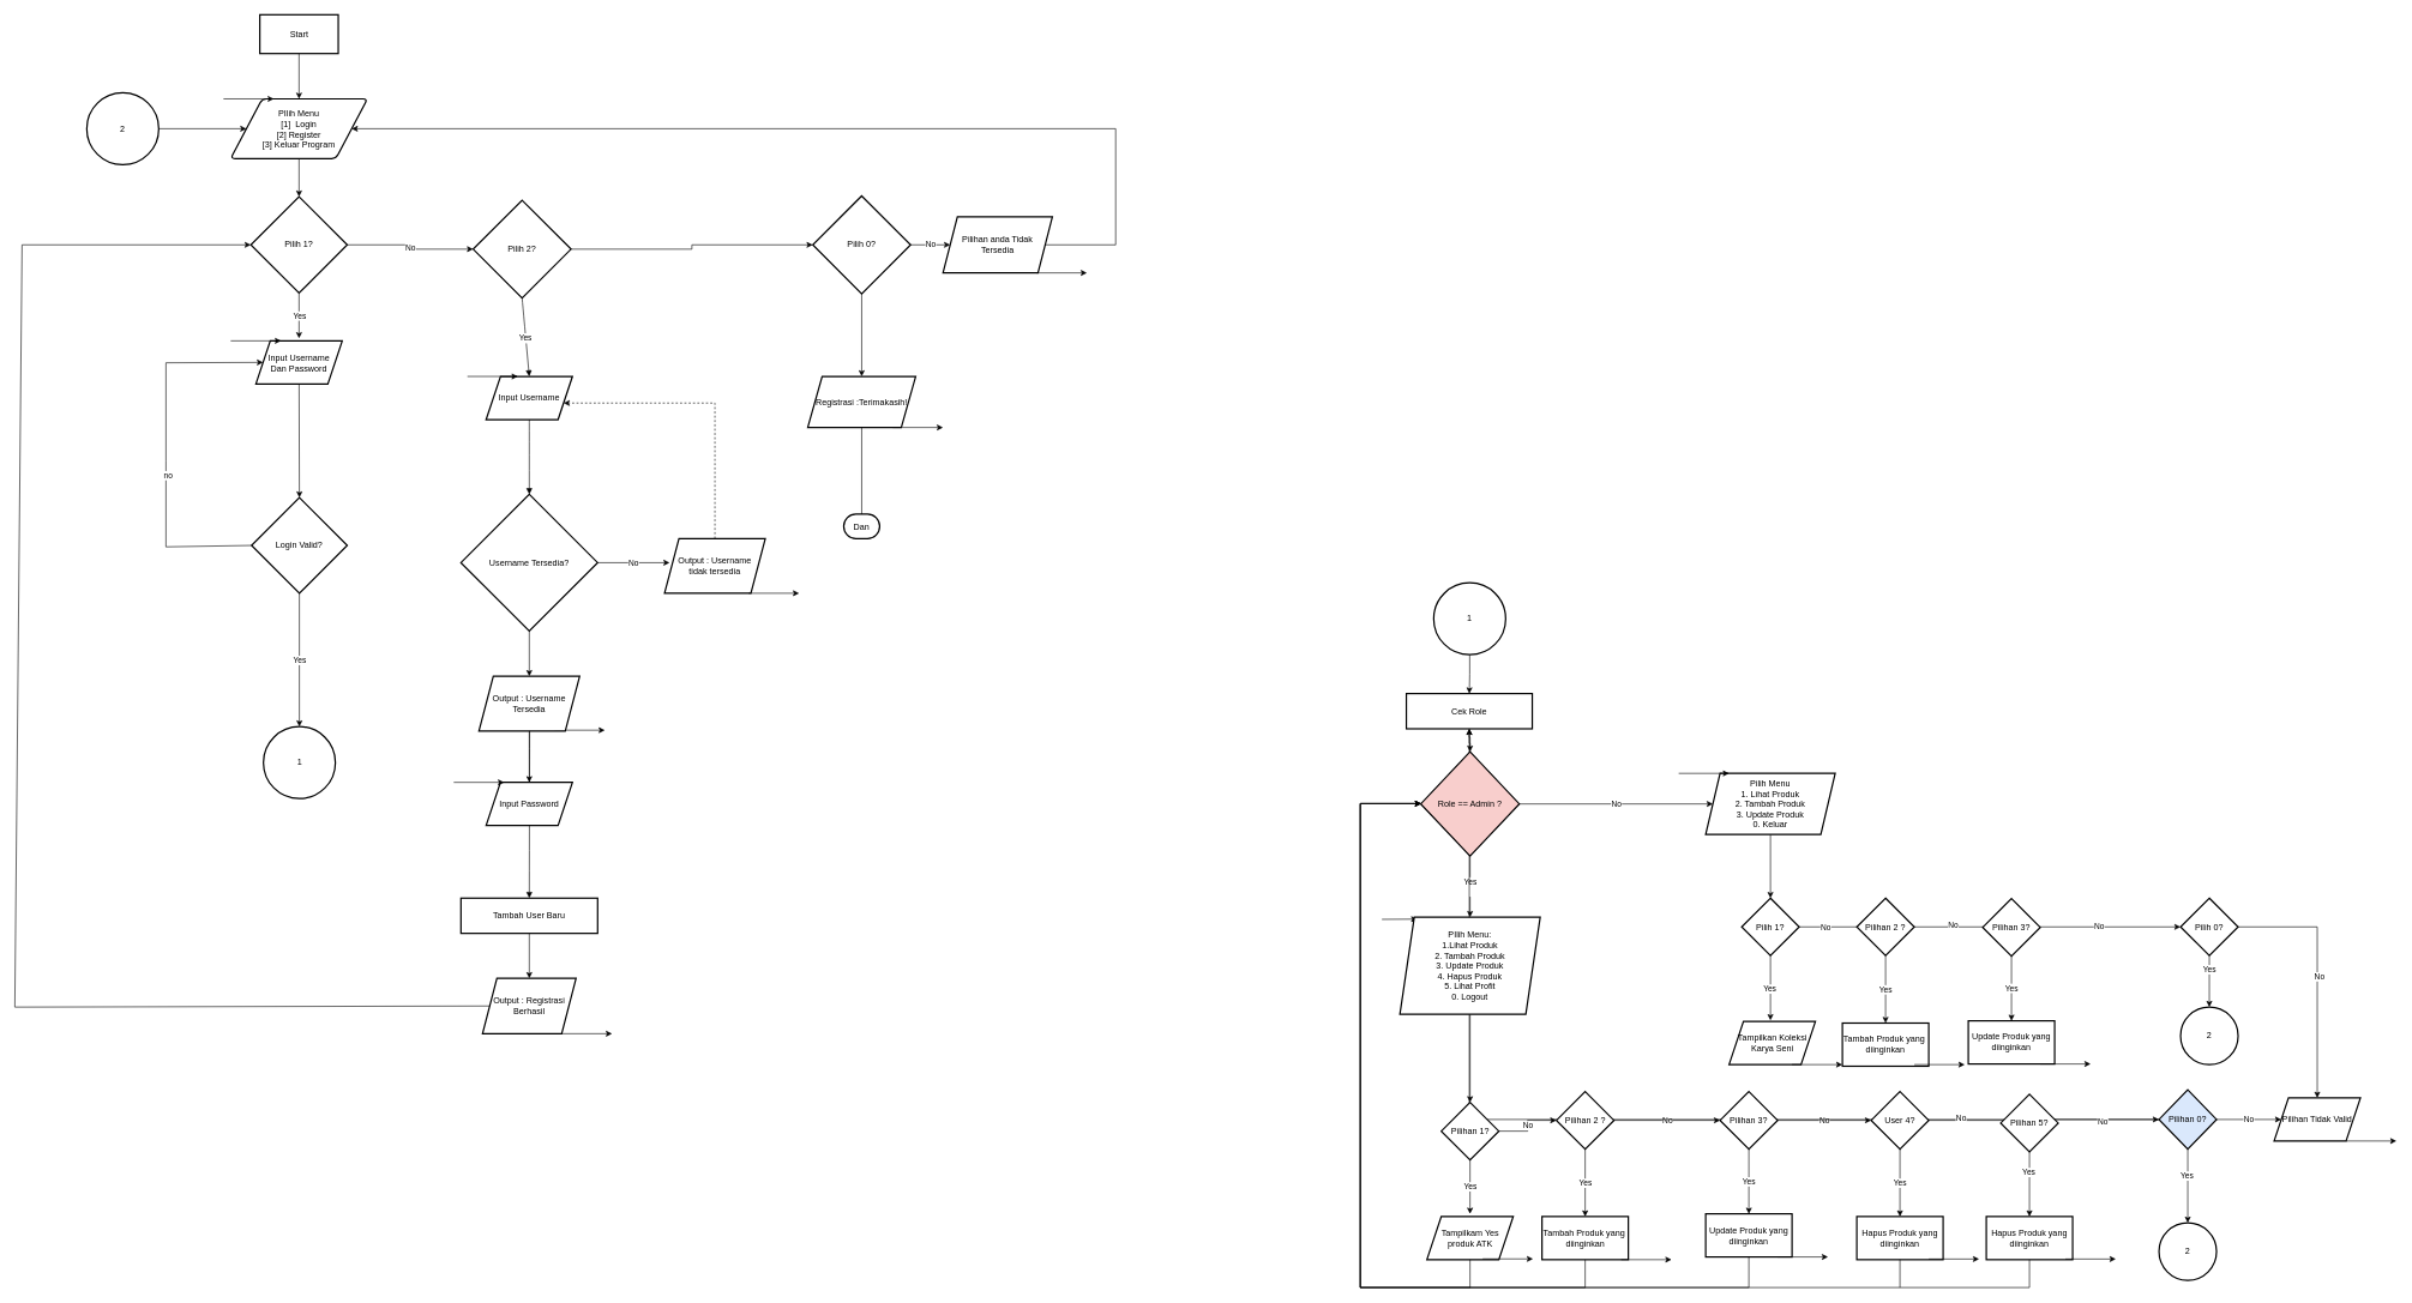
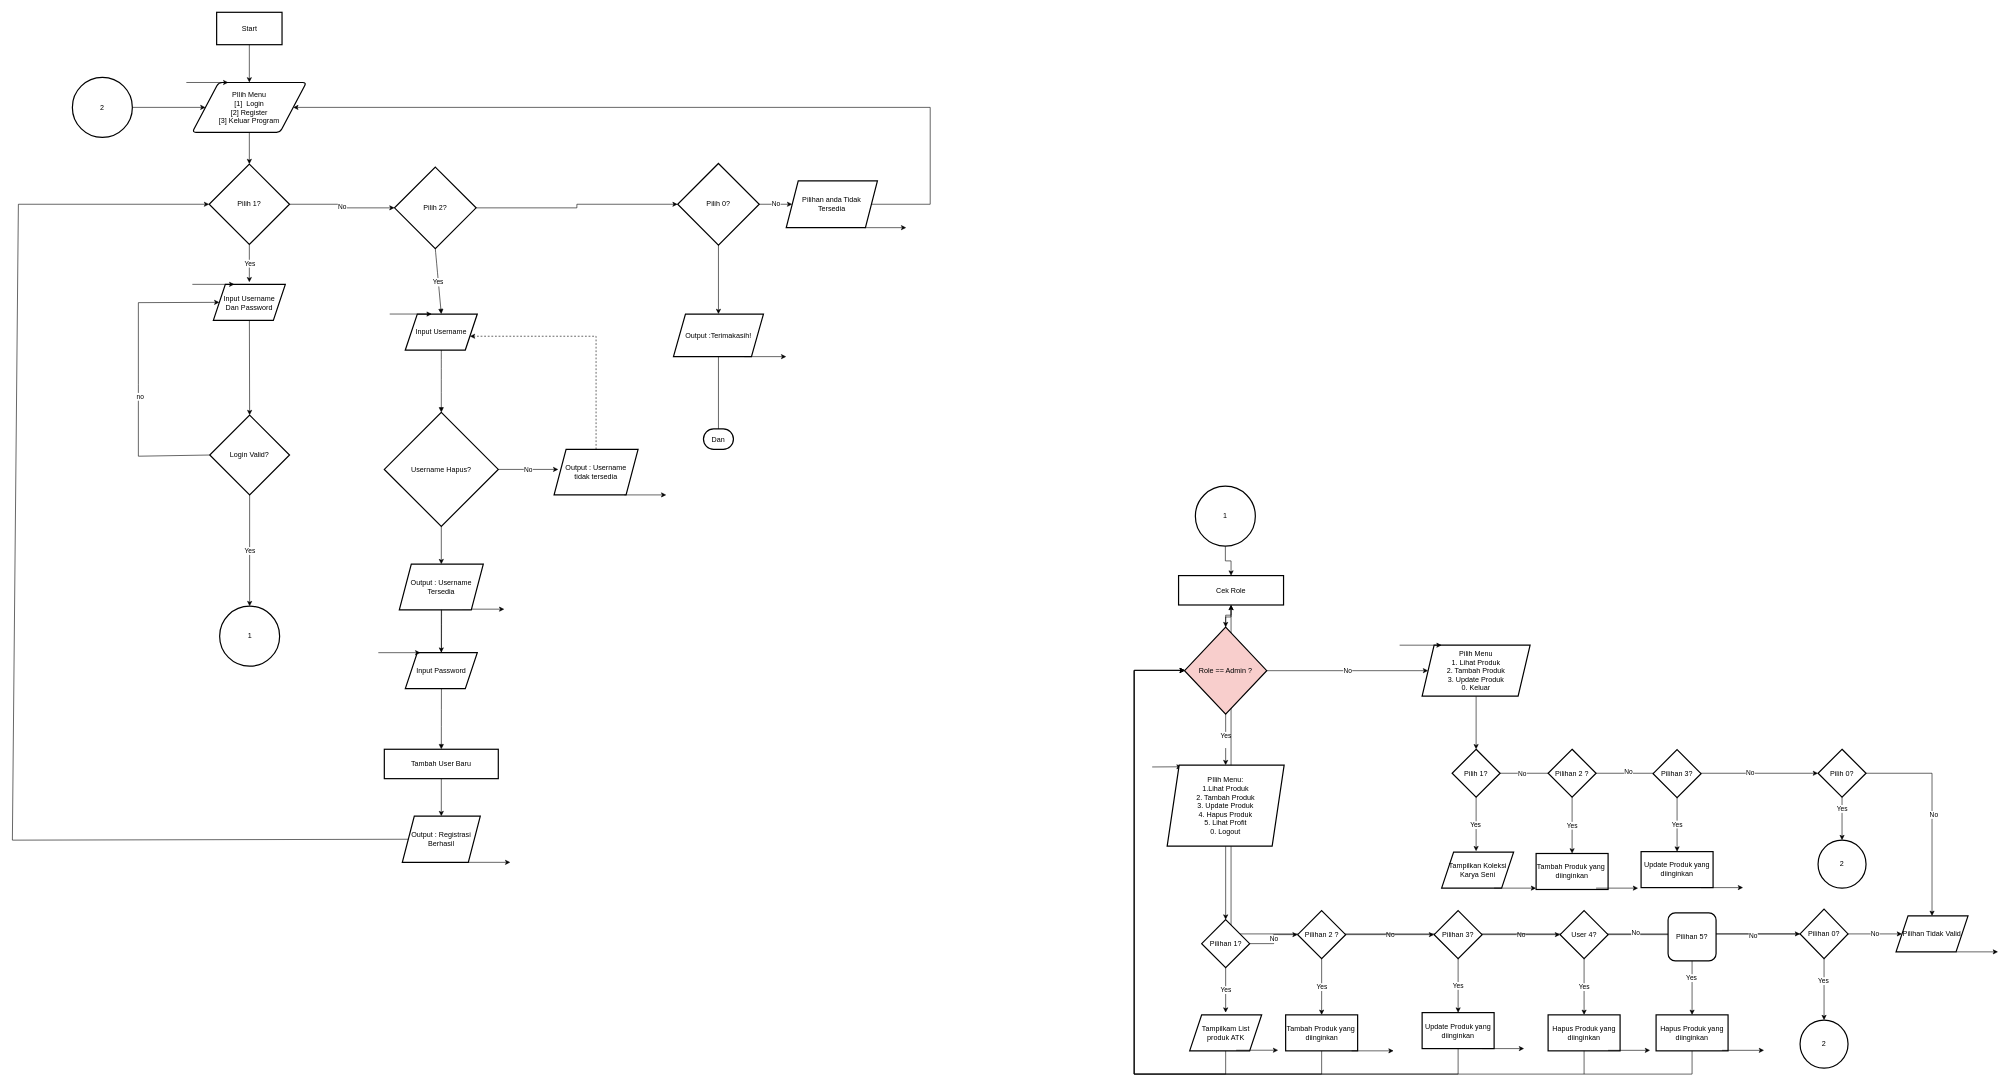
- <mxCell id="75" value="Registrasi :Terimakasih!" style="shape=parallelogram;perimeter=parallelogramPerimeter;whiteSpace=wrap;html=1;fixedSize=1;strokeWidth=2;" vertex="1" parent="1"><mxGeometry x="1122" y="523" width="150" height="71" as="geometry" /></mxCell>
+ <mxCell id="75" value="Output :Terimakasih!" style="shape=parallelogram;perimeter=parallelogramPerimeter;whiteSpace=wrap;html=1;fixedSize=1;strokeWidth=2;" vertex="1" parent="1"><mxGeometry x="1122" y="523" width="150" height="71" as="geometry" /></mxCell>
- <mxCell id="17" value="Username Tersedia?" style="rhombus;strokeWidth=2;whiteSpace=wrap;" vertex="1" parent="1"><mxGeometry x="640" y="687" width="190" height="190" as="geometry" /></mxCell>
+ <mxCell id="17" value="Username Hapus?" style="rhombus;strokeWidth=2;whiteSpace=wrap;" vertex="1" parent="1"><mxGeometry x="640" y="687" width="190" height="190" as="geometry" /></mxCell>
- <mxCell id="12" value="Cek Role" style="whiteSpace=wrap;strokeWidth=2;" vertex="1" parent="1"><mxGeometry x="1954" y="964" width="175" height="49" as="geometry" /></mxCell>
+ <mxCell id="12" value="Cek Role" style="whiteSpace=wrap;strokeWidth=2;" vertex="1" parent="1"><mxGeometry x="1964" y="959" width="175" height="49" as="geometry" /></mxCell>
- <mxCell id="112" value="Pilihan 0?" style="rhombus;whiteSpace=wrap;html=1;strokeWidth=2;fillColor=#dae8fc;" vertex="1" parent="1"><mxGeometry x="3000" y="1515" width="80" height="82.5" as="geometry" /></mxCell>
+ <mxCell id="112" value="Pilihan 0?" style="rhombus;whiteSpace=wrap;html=1;strokeWidth=2;" vertex="1" parent="1"><mxGeometry x="3000" y="1515" width="80" height="82.5" as="geometry" /></mxCell>
- <mxCell id="119" value="Pilihan 5?" style="rhombus;whiteSpace=wrap;html=1;strokeWidth=2;" vertex="1" parent="1"><mxGeometry x="2780" y="1521.25" width="80" height="80" as="geometry" /></mxCell>
+ <mxCell id="119" value="Pilihan 5?" style="whiteSpace=wrap;html=1;strokeWidth=2;rounded=1;" vertex="1" parent="1"><mxGeometry x="2780" y="1521.25" width="80" height="80" as="geometry" /></mxCell>
- <mxCell id="90" value="Tampilkam Yes&lt;div&gt;produk ATK&lt;/div&gt;" style="shape=parallelogram;perimeter=parallelogramPerimeter;whiteSpace=wrap;html=1;fixedSize=1;strokeWidth=2;" vertex="1" parent="1"><mxGeometry x="1982.5" y="1691.25" width="120" height="60" as="geometry" /></mxCell>
+ <mxCell id="90" value="Tampilkam List&lt;div&gt;produk ATK&lt;/div&gt;" style="shape=parallelogram;perimeter=parallelogramPerimeter;whiteSpace=wrap;html=1;fixedSize=1;strokeWidth=2;" vertex="1" parent="1"><mxGeometry x="1982.5" y="1691.25" width="120" height="60" as="geometry" /></mxCell>
